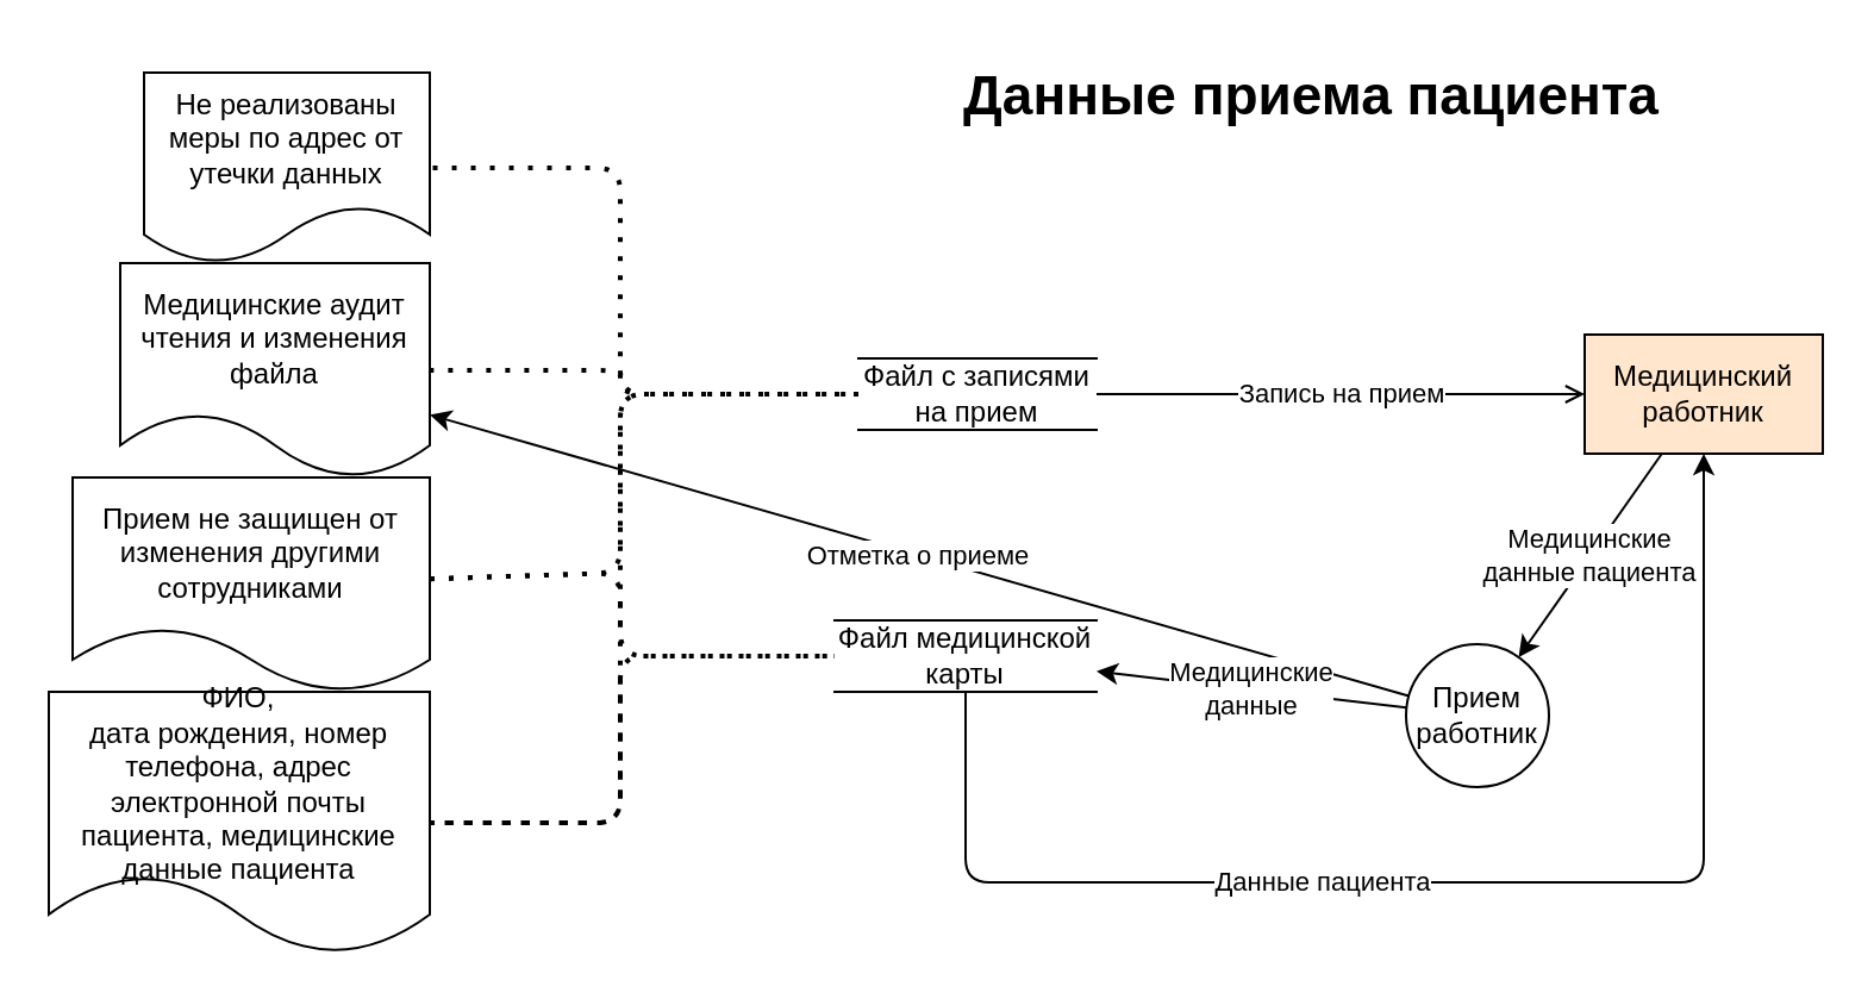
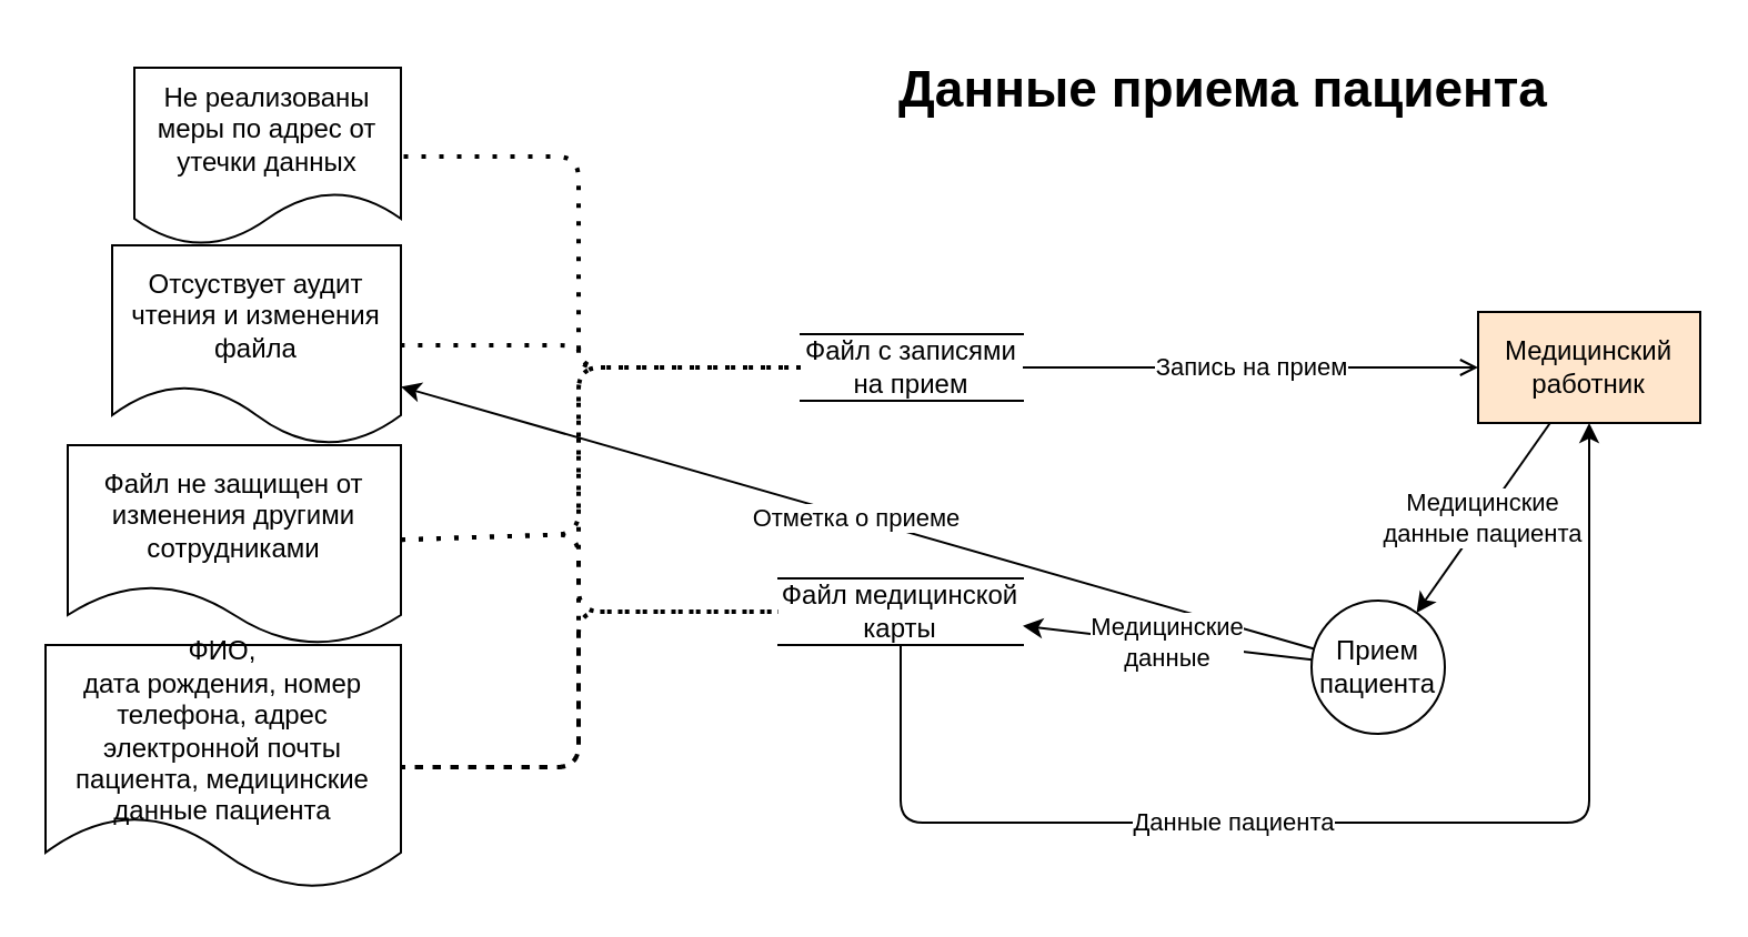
- <mxCell id="13" value="Медицинские аудит чтения и изменения файла" style="shape=document;whiteSpace=wrap;html=1;boundedLbl=1;dashed=0;flipH=1;" parent="1" vertex="1"><mxGeometry x="50" y="110" width="130" height="90" as="geometry" /></mxCell>
+ <mxCell id="13" value="Отсуствует аудит чтения и изменения файла" style="shape=document;whiteSpace=wrap;html=1;boundedLbl=1;dashed=0;flipH=1;" parent="1" vertex="1"><mxGeometry x="50" y="110" width="130" height="90" as="geometry" /></mxCell>
- <mxCell id="8" value="Прием не защищен от изменения другими сотрудниками" style="shape=document;whiteSpace=wrap;html=1;boundedLbl=1;dashed=0;flipH=1;" parent="1" vertex="1"><mxGeometry x="30" y="200" width="150" height="90" as="geometry" /></mxCell>
+ <mxCell id="8" value="Файл не защищен от изменения другими сотрудниками" style="shape=document;whiteSpace=wrap;html=1;boundedLbl=1;dashed=0;flipH=1;" parent="1" vertex="1"><mxGeometry x="30" y="200" width="150" height="90" as="geometry" /></mxCell>
- <mxCell id="2" value="Прием работник" style="shape=ellipse;html=1;dashed=0;whiteSpace=wrap;aspect=fixed;perimeter=ellipsePerimeter;" parent="1" vertex="1"><mxGeometry x="590" y="270" width="60" height="60" as="geometry" /></mxCell>
+ <mxCell id="2" value="Прием пациента" style="shape=ellipse;html=1;dashed=0;whiteSpace=wrap;aspect=fixed;perimeter=ellipsePerimeter;" parent="1" vertex="1"><mxGeometry x="590" y="270" width="60" height="60" as="geometry" /></mxCell>
